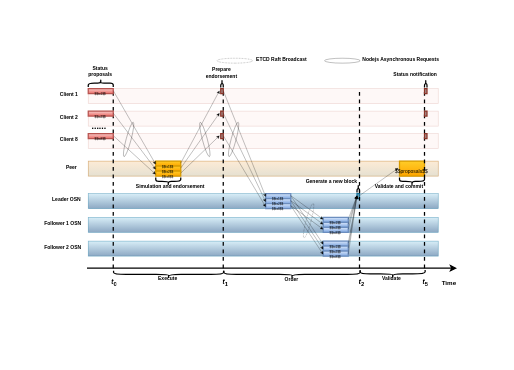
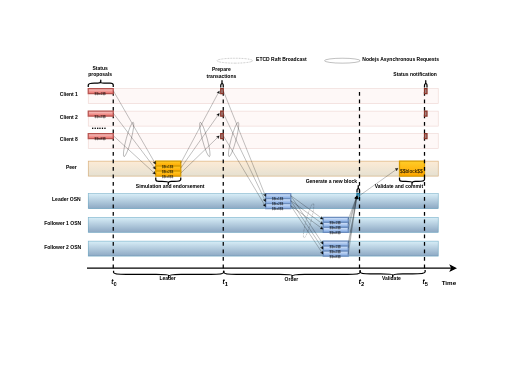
- <mxCell id="17" value="&lt;h6 style=&quot;font-size: 4px;&quot;&gt;&lt;font style=&quot;font-size: 4px; line-height: 0.2;&quot;&gt;Prepare&lt;br&gt;&lt;/font&gt;endorsement&lt;/h6&gt;" style="text;html=1;strokeColor=none;fillColor=none;align=center;verticalAlign=middle;whiteSpace=wrap;rounded=0;" vertex="1" parent="1"><mxGeometry x="147.25" y="30" width="60" height="55" as="geometry" /></mxCell>
+ <mxCell id="17" value="&lt;h6 style=&quot;font-size: 4px;&quot;&gt;&lt;font style=&quot;font-size: 4px; line-height: 0.2;&quot;&gt;Prepare&lt;br&gt;&lt;/font&gt;transactions&lt;/h6&gt;" style="text;html=1;strokeColor=none;fillColor=none;align=center;verticalAlign=middle;whiteSpace=wrap;rounded=0;" vertex="1" parent="1"><mxGeometry x="147.25" y="30" width="60" height="55" as="geometry" /></mxCell>
- <mxCell id="21" value="&lt;font style=&quot;font-size: 4px;&quot;&gt;$$proposals$$&lt;/font&gt;" style="text;html=1;strokeColor=none;fillColor=none;align=center;verticalAlign=middle;whiteSpace=wrap;rounded=0;fontColor=#000000;" vertex="1" parent="1"><mxGeometry x="299.25" y="119" width="60" height="30" as="geometry" /></mxCell>
+ <mxCell id="21" value="&lt;font style=&quot;font-size: 4px;&quot;&gt;$$block$$&lt;/font&gt;" style="text;html=1;strokeColor=none;fillColor=none;align=center;verticalAlign=middle;whiteSpace=wrap;rounded=0;fontColor=#000000;" vertex="1" parent="1"><mxGeometry x="299.25" y="119" width="60" height="30" as="geometry" /></mxCell>
- <mxCell id="106" value="&lt;h6 style=&quot;font-size: 4px;&quot;&gt;Execute&lt;/h6&gt;" style="text;html=1;strokeColor=none;fillColor=none;align=center;verticalAlign=middle;whiteSpace=wrap;rounded=0;" vertex="1" parent="1"><mxGeometry x="104.25" y="195" width="60" height="55" as="geometry" /></mxCell>
+ <mxCell id="106" value="&lt;h6 style=&quot;font-size: 4px;&quot;&gt;Leader&lt;/h6&gt;" style="text;html=1;strokeColor=none;fillColor=none;align=center;verticalAlign=middle;whiteSpace=wrap;rounded=0;" vertex="1" parent="1"><mxGeometry x="104.25" y="195" width="60" height="55" as="geometry" /></mxCell>
